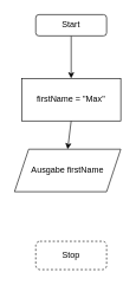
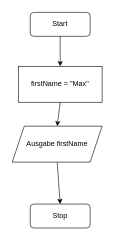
- <mxCell id="3" value="Start" style="rounded=1;whiteSpace=wrap;html=1;" vertex="1" parent="1"><mxGeometry x="50" y="20" width="100" height="30" as="geometry" /></mxCell>
+ <mxCell id="3" value="Start" style="rounded=1;whiteSpace=wrap;html=1;" vertex="1" parent="1"><mxGeometry x="50" y="20" width="100" height="40" as="geometry" /></mxCell>
+ <mxCell id="7" style="edgeStyle=none;html=1;exitX=0.5;exitY=1;exitDx=0;exitDy=0;entryX=0.5;entryY=0;entryDx=0;entryDy=0;" edge="1" parent="1" source="8" target="4"><mxGeometry relative="1" as="geometry" /></mxCell>
- <mxCell id="4" value="Stop" style="rounded=1;whiteSpace=wrap;html=1;dashed=1;" vertex="1" parent="1"><mxGeometry x="50" y="340" width="100" height="40" as="geometry" /></mxCell>
+ <mxCell id="4" value="Stop" style="rounded=1;whiteSpace=wrap;html=1;" vertex="1" parent="1"><mxGeometry x="50" y="340" width="100" height="40" as="geometry" /></mxCell>
